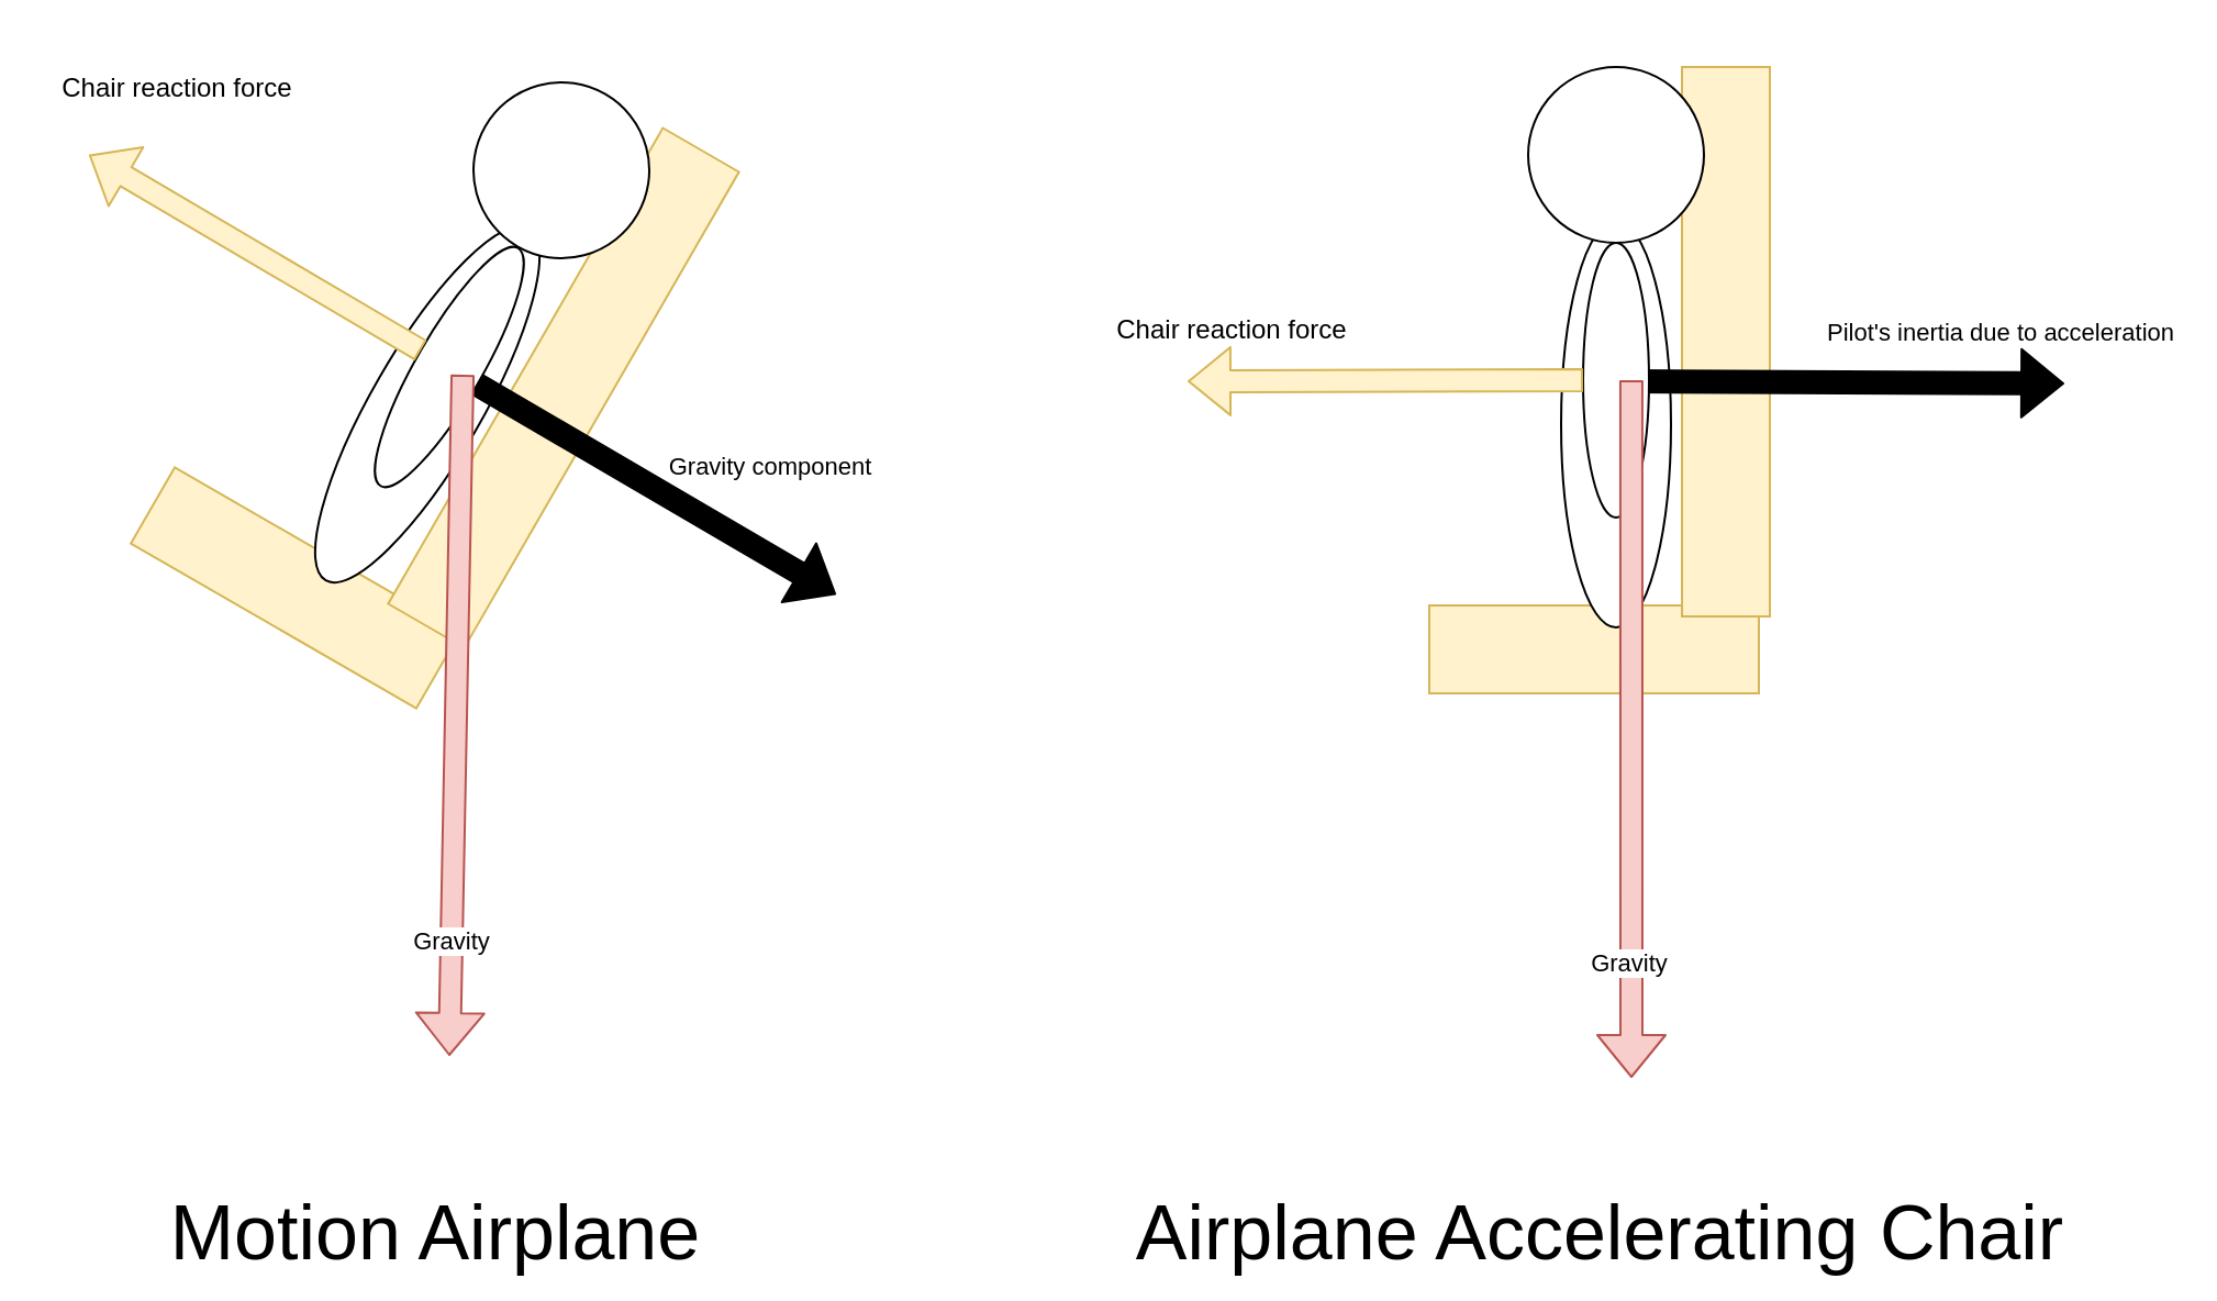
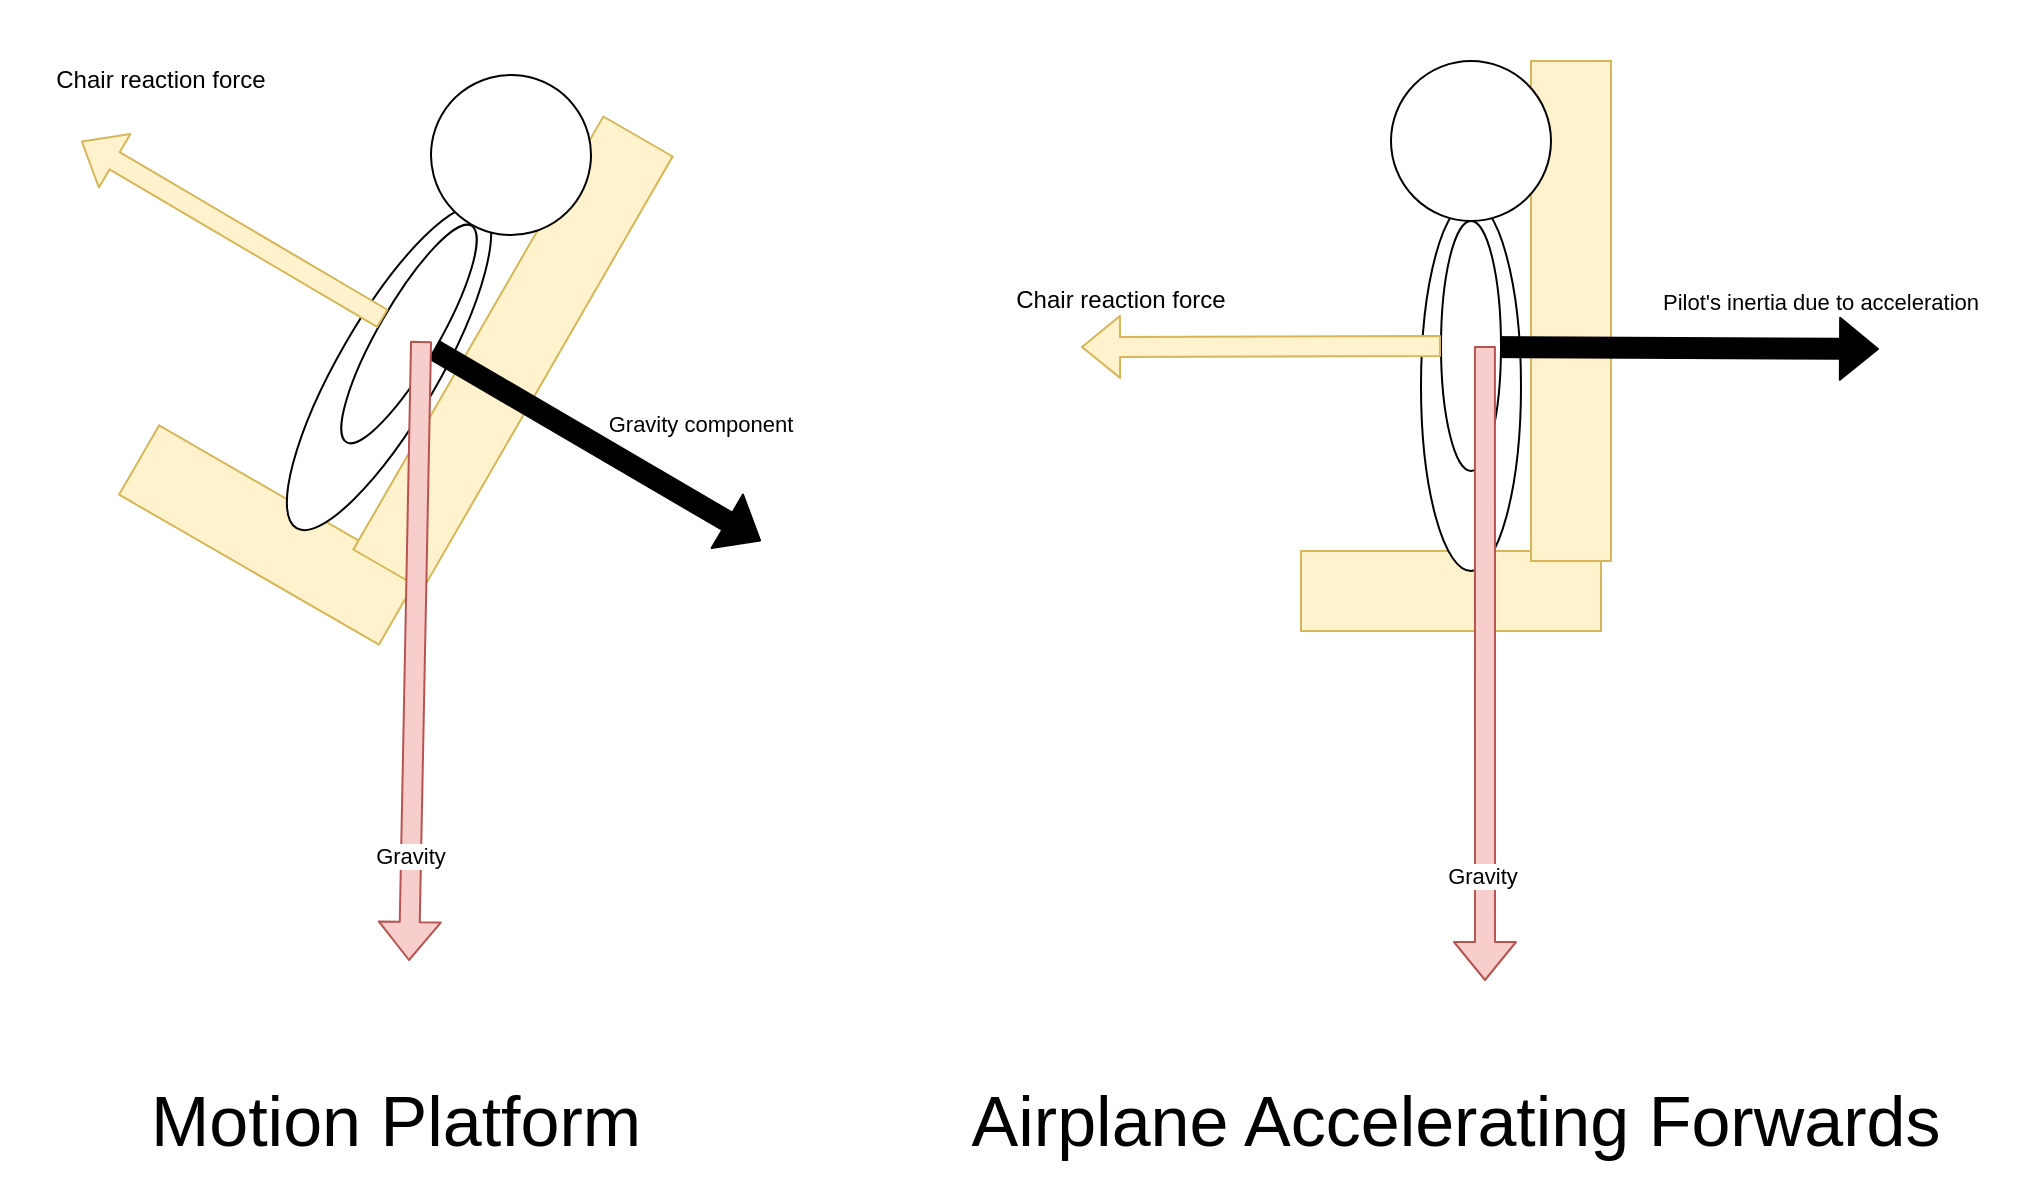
- <mxCell id="28" value="&lt;font style=&quot;font-size: 35px&quot;&gt;Motion Airplane&lt;/font&gt;" style="text;html=1;strokeColor=none;fillColor=none;align=center;verticalAlign=middle;whiteSpace=wrap;rounded=0;" vertex="1" parent="1"><mxGeometry x="62.5" y="550" width="270" height="20" as="geometry" /></mxCell>
+ <mxCell id="28" value="&lt;font style=&quot;font-size: 35px&quot;&gt;Motion Platform&lt;/font&gt;" style="text;html=1;strokeColor=none;fillColor=none;align=center;verticalAlign=middle;whiteSpace=wrap;rounded=0;" vertex="1" parent="1"><mxGeometry x="62.5" y="550" width="270" height="20" as="geometry" /></mxCell>
- <mxCell id="29" value="&lt;span style=&quot;font-size: 35px&quot;&gt;Airplane Accelerating Chair&lt;/span&gt;" style="text;html=1;strokeColor=none;fillColor=none;align=center;verticalAlign=middle;whiteSpace=wrap;rounded=0;" vertex="1" parent="1"><mxGeometry x="468.75" y="550" width="517.5" height="20" as="geometry" /></mxCell>
+ <mxCell id="29" value="&lt;span style=&quot;font-size: 35px&quot;&gt;Airplane Accelerating Forwards&lt;/span&gt;" style="text;html=1;strokeColor=none;fillColor=none;align=center;verticalAlign=middle;whiteSpace=wrap;rounded=0;" vertex="1" parent="1"><mxGeometry x="468.75" y="550" width="517.5" height="20" as="geometry" /></mxCell>
